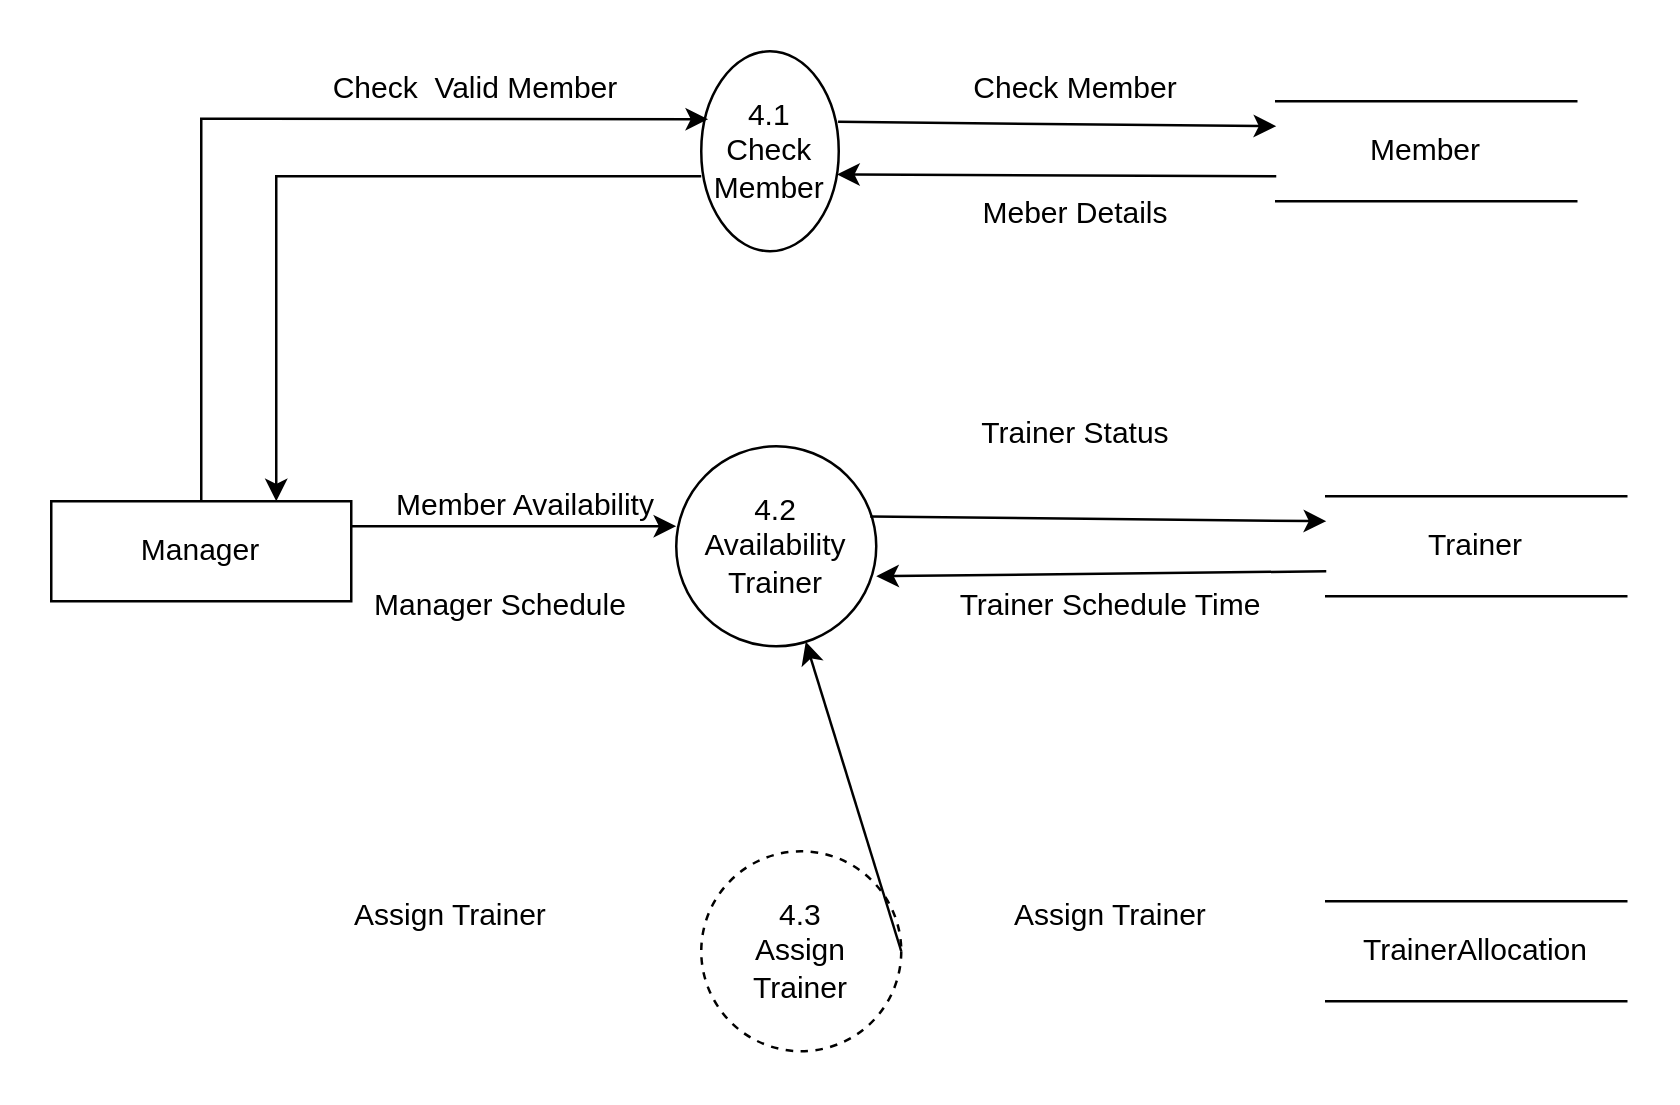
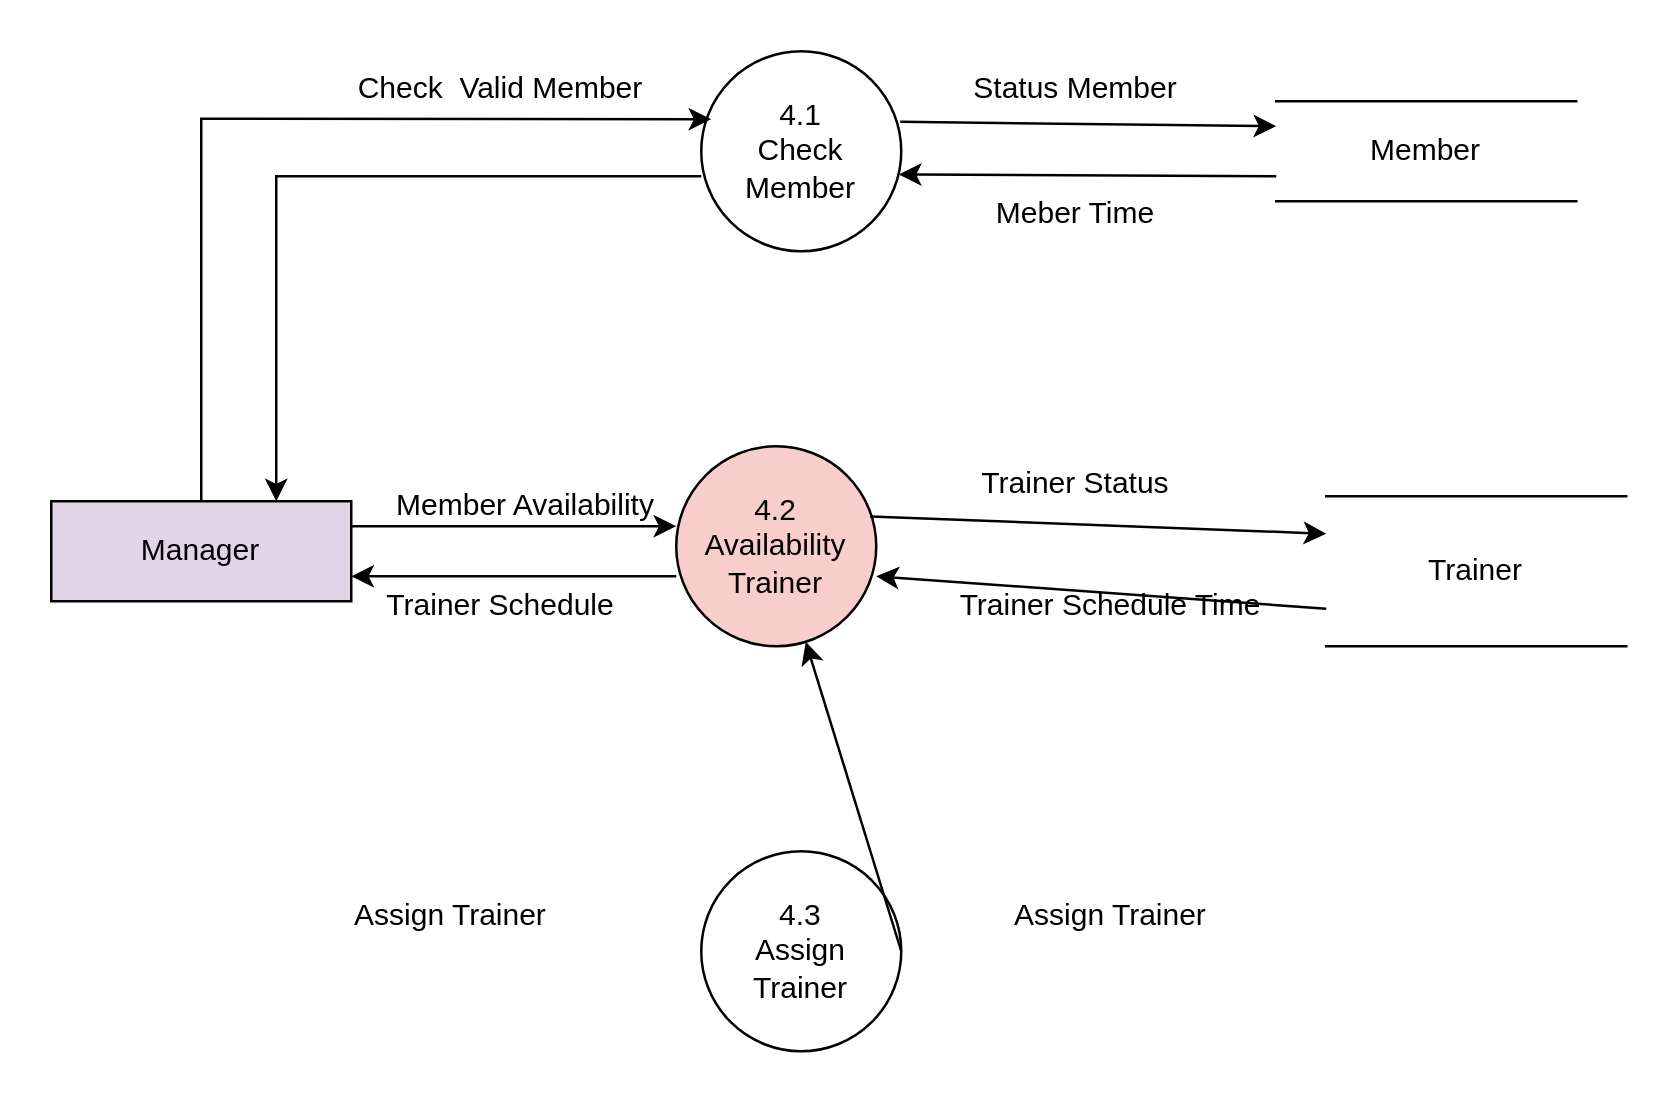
- <mxCell id="18" value="Check&amp;nbsp; Valid Member" style="text;html=1;align=center;verticalAlign=middle;whiteSpace=wrap;rounded=0;" vertex="1" parent="1"><mxGeometry x="120" y="20" width="140" height="30" as="geometry" /></mxCell>
+ <mxCell id="18" value="Check&amp;nbsp; Valid Member" style="text;html=1;align=center;verticalAlign=middle;whiteSpace=wrap;rounded=0;" vertex="1" parent="1"><mxGeometry x="130" y="20" width="140" height="30" as="geometry" /></mxCell>
- <mxCell id="19" value="Check Member" style="text;html=1;align=center;verticalAlign=middle;whiteSpace=wrap;rounded=0;" vertex="1" parent="1"><mxGeometry x="360" y="20" width="140" height="30" as="geometry" /></mxCell>
+ <mxCell id="19" value="Status Member" style="text;html=1;align=center;verticalAlign=middle;whiteSpace=wrap;rounded=0;" vertex="1" parent="1"><mxGeometry x="360" y="20" width="140" height="30" as="geometry" /></mxCell>
- <mxCell id="3" value="4.1&lt;div&gt;Check Member&lt;/div&gt;" style="ellipse;whiteSpace=wrap;html=1;aspect=fixed;" vertex="1" parent="1"><mxGeometry x="280" y="20" width="55" height="80" as="geometry" /></mxCell>
+ <mxCell id="3" value="4.1&lt;div&gt;Check Member&lt;/div&gt;" style="ellipse;whiteSpace=wrap;html=1;aspect=fixed;" vertex="1" parent="1"><mxGeometry x="280" y="20" width="80" height="80" as="geometry" /></mxCell>
- <mxCell id="20" value="Meber Details" style="text;html=1;align=center;verticalAlign=middle;whiteSpace=wrap;rounded=0;" vertex="1" parent="1"><mxGeometry x="360" y="70" width="140" height="30" as="geometry" /></mxCell>
+ <mxCell id="20" value="Meber Time" style="text;html=1;align=center;verticalAlign=middle;whiteSpace=wrap;rounded=0;" vertex="1" parent="1"><mxGeometry x="360" y="70" width="140" height="30" as="geometry" /></mxCell>
- <mxCell id="22" value="Trainer Status" style="text;html=1;align=center;verticalAlign=middle;whiteSpace=wrap;rounded=0;" vertex="1" parent="1"><mxGeometry x="360" y="158" width="140" height="30" as="geometry" /></mxCell>
+ <mxCell id="22" value="Trainer Status" style="text;html=1;align=center;verticalAlign=middle;whiteSpace=wrap;rounded=0;" vertex="1" parent="1"><mxGeometry x="360" y="178" width="140" height="30" as="geometry" /></mxCell>
- <mxCell id="4" value="4.2&lt;div&gt;Availability Trainer&lt;/div&gt;" style="ellipse;whiteSpace=wrap;html=1;aspect=fixed;" vertex="1" parent="1"><mxGeometry x="270" y="178" width="80" height="80" as="geometry" /></mxCell>
+ <mxCell id="4" value="4.2&lt;div&gt;Availability Trainer&lt;/div&gt;" style="ellipse;whiteSpace=wrap;html=1;aspect=fixed;fillColor=#f8cecc;" vertex="1" parent="1"><mxGeometry x="270" y="178" width="80" height="80" as="geometry" /></mxCell>
- <mxCell id="7" value="Trainer" style="shape=partialRectangle;whiteSpace=wrap;html=1;left=0;right=0;fillColor=none;" vertex="1" parent="1"><mxGeometry x="530" y="198" width="120" height="40" as="geometry" /></mxCell>
+ <mxCell id="7" value="Trainer" style="shape=partialRectangle;whiteSpace=wrap;html=1;left=0;right=0;fillColor=none;" vertex="1" parent="1"><mxGeometry x="530" y="198" width="120" height="60" as="geometry" /></mxCell>
- <mxCell id="2" value="Manager" style="rounded=0;whiteSpace=wrap;html=1;" vertex="1" parent="1"><mxGeometry x="20" y="200" width="120" height="40" as="geometry" /></mxCell>
+ <mxCell id="2" value="Manager" style="rounded=0;whiteSpace=wrap;html=1;fillColor=#e1d5e7;" vertex="1" parent="1"><mxGeometry x="20" y="200" width="120" height="40" as="geometry" /></mxCell>
+ <mxCell id="17" value="" style="endArrow=classic;html=1;rounded=0;entryX=1;entryY=0.75;entryDx=0;entryDy=0;exitX=0;exitY=0.65;exitDx=0;exitDy=0;exitPerimeter=0;" edge="1" parent="1" source="4" target="2"><mxGeometry width="50" height="50" relative="1" as="geometry"><mxPoint x="260" y="230" as="sourcePoint" /><mxPoint x="230" y="310" as="targetPoint" /></mxGeometry></mxCell>
- <mxCell id="23" value="Manager Schedule" style="text;html=1;align=center;verticalAlign=middle;whiteSpace=wrap;rounded=0;" vertex="1" parent="1"><mxGeometry x="130" y="226" width="140" height="32" as="geometry" /></mxCell>
+ <mxCell id="23" value="Trainer Schedule" style="text;html=1;align=center;verticalAlign=middle;whiteSpace=wrap;rounded=0;" vertex="1" parent="1"><mxGeometry x="130" y="226" width="140" height="32" as="geometry" /></mxCell>
- <mxCell id="5" value="4.3&lt;div&gt;Assign&lt;/div&gt;&lt;div&gt;Trainer&lt;/div&gt;" style="ellipse;whiteSpace=wrap;html=1;aspect=fixed;dashed=1;" vertex="1" parent="1"><mxGeometry x="280" y="340" width="80" height="80" as="geometry" /></mxCell>
+ <mxCell id="5" value="4.3&lt;div&gt;Assign&lt;/div&gt;&lt;div&gt;Trainer&lt;/div&gt;" style="ellipse;whiteSpace=wrap;html=1;aspect=fixed;" vertex="1" parent="1"><mxGeometry x="280" y="340" width="80" height="80" as="geometry" /></mxCell>
- <mxCell id="8" value="TrainerAllocation" style="shape=partialRectangle;whiteSpace=wrap;html=1;left=0;right=0;fillColor=none;" vertex="1" parent="1"><mxGeometry x="530" y="360" width="120" height="40" as="geometry" /></mxCell>
